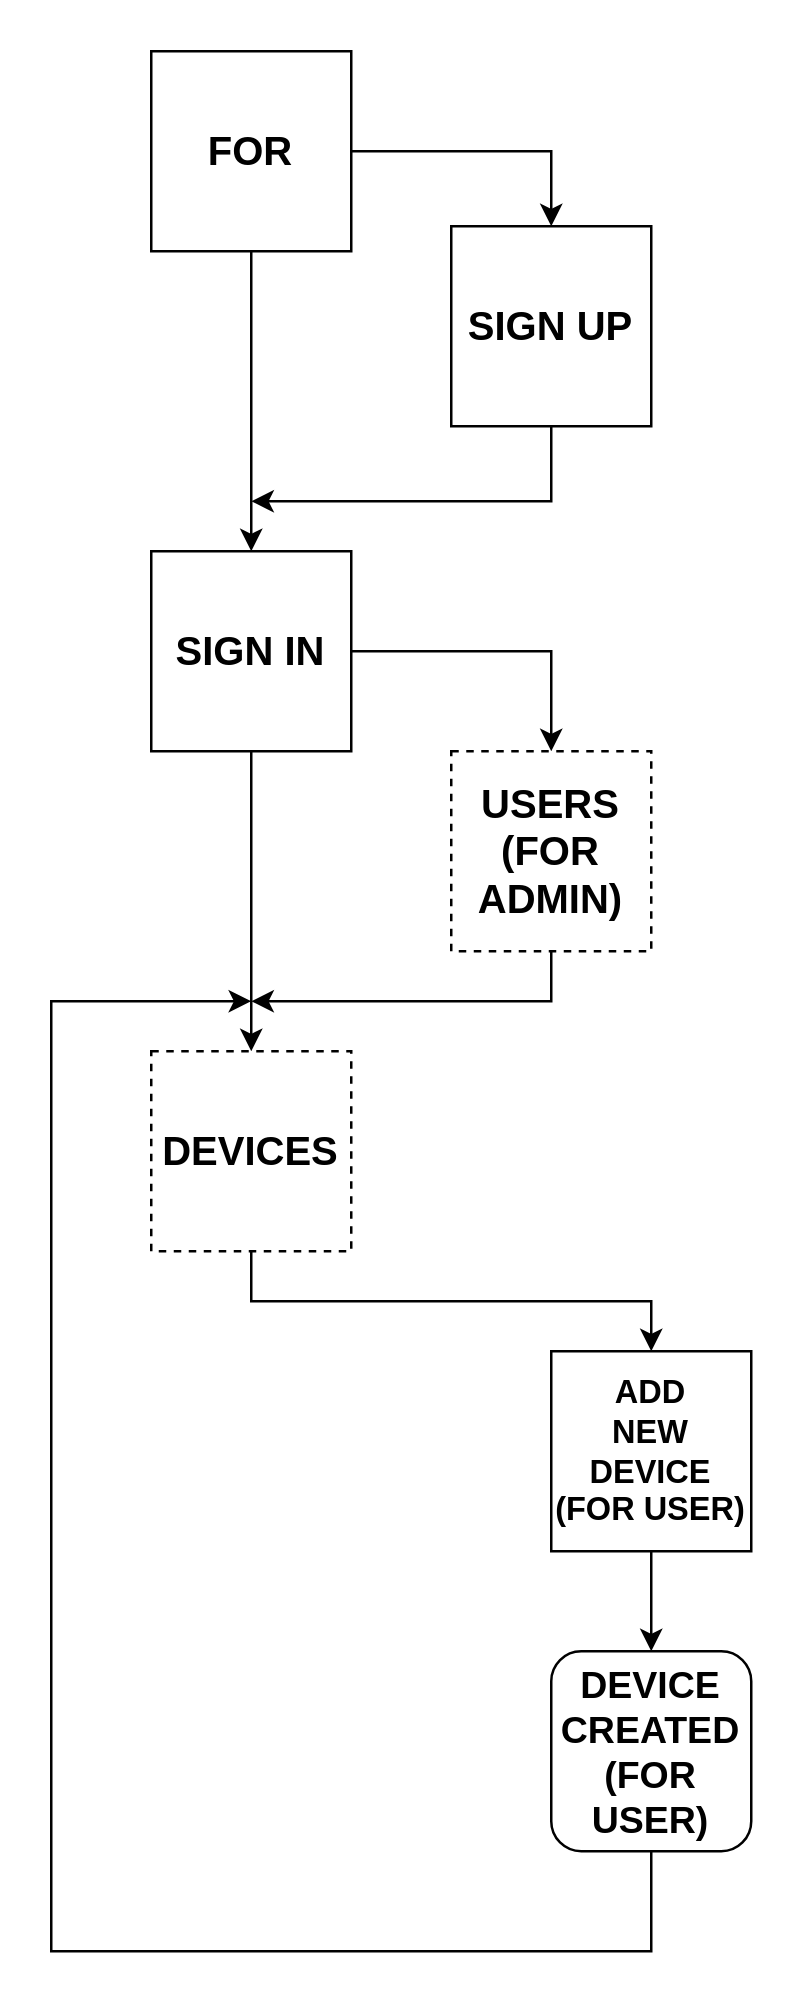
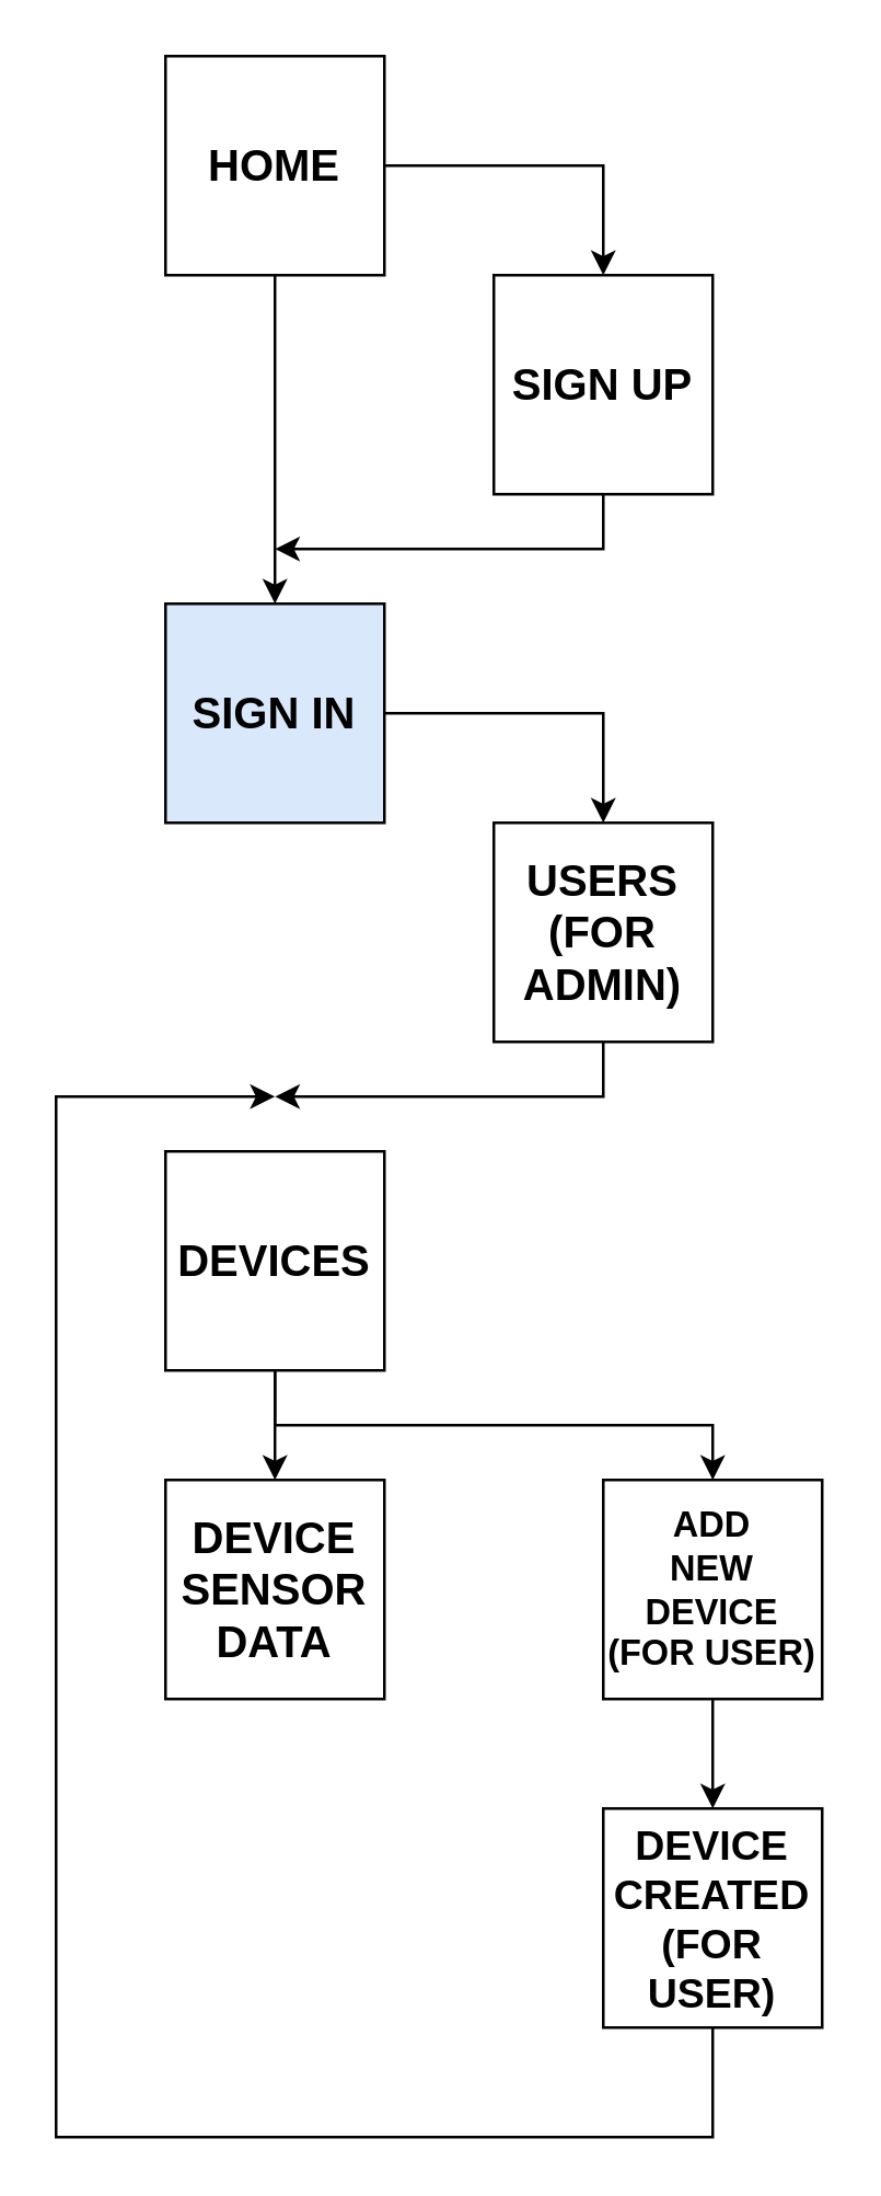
- <mxCell id="4" value="FOR" style="whiteSpace=wrap;html=1;aspect=fixed;fontStyle=1;fontSize=16;" parent="1" vertex="1"><mxGeometry x="60" width="80" height="80" as="geometry" y="20" /></mxCell>
+ <mxCell id="4" value="HOME" style="whiteSpace=wrap;html=1;aspect=fixed;fontStyle=1;fontSize=16;" parent="1" vertex="1"><mxGeometry x="60" width="80" height="80" as="geometry" y="20" /></mxCell>
- <mxCell id="9" value="SIGN UP" style="whiteSpace=wrap;html=1;aspect=fixed;fontStyle=1;fontSize=16;" parent="1" vertex="1"><mxGeometry x="180" y="90" width="80" height="80" as="geometry" /></mxCell>
+ <mxCell id="9" value="SIGN UP" style="whiteSpace=wrap;html=1;aspect=fixed;fontStyle=1;fontSize=16;" parent="1" vertex="1"><mxGeometry x="180" y="100" width="80" height="80" as="geometry" /></mxCell>
- <mxCell id="7" value="SIGN IN" style="whiteSpace=wrap;html=1;aspect=fixed;fontStyle=1;fontSize=16;" parent="1" vertex="1"><mxGeometry x="60" y="220" width="80" height="80" as="geometry" /></mxCell>
+ <mxCell id="7" value="SIGN IN" style="whiteSpace=wrap;html=1;aspect=fixed;fontStyle=1;fontSize=16;fillColor=#dae8fc;" parent="1" vertex="1"><mxGeometry x="60" y="220" width="80" height="80" as="geometry" /></mxCell>
- <mxCell id="19" value="USERS&lt;br&gt;(FOR ADMIN)" style="whiteSpace=wrap;html=1;aspect=fixed;fontStyle=1;fontSize=16;dashed=1;" vertex="1" parent="1"><mxGeometry x="180" y="300" width="80" height="80" as="geometry" /></mxCell>
+ <mxCell id="19" value="USERS&lt;br&gt;(FOR ADMIN)" style="whiteSpace=wrap;html=1;aspect=fixed;fontStyle=1;fontSize=16;" vertex="1" parent="1"><mxGeometry x="180" y="300" width="80" height="80" as="geometry" /></mxCell>
- <mxCell id="5" style="edgeStyle=orthogonalEdgeStyle;rounded=0;orthogonalLoop=1;jettySize=auto;html=1;fontSize=16;" parent="1" source="7" target="12" edge="1"><mxGeometry relative="1" as="geometry" /></mxCell>
- <mxCell id="12" value="DEVICES" style="whiteSpace=wrap;html=1;aspect=fixed;fontStyle=1;fontSize=16;dashed=1;" parent="1" vertex="1"><mxGeometry x="60" y="420" width="80" height="80" as="geometry" /></mxCell>
+ <mxCell id="12" value="DEVICES" style="whiteSpace=wrap;html=1;aspect=fixed;fontStyle=1;fontSize=16;" parent="1" vertex="1"><mxGeometry x="60" y="420" width="80" height="80" as="geometry" /></mxCell>
+ <mxCell id="10" style="edgeStyle=orthogonalEdgeStyle;rounded=0;orthogonalLoop=1;jettySize=auto;html=1;fontSize=16;" parent="1" source="12" target="13" edge="1"><mxGeometry relative="1" as="geometry" /></mxCell>
+ <mxCell id="13" value="DEVICE&lt;br style=&quot;font-size: 16px;&quot;&gt;SENSOR&lt;br style=&quot;font-size: 16px;&quot;&gt;DATA" style="whiteSpace=wrap;html=1;aspect=fixed;fontStyle=1;fontSize=16;" parent="1" vertex="1"><mxGeometry x="60" y="540" width="80" height="80" as="geometry" /></mxCell>
- <mxCell id="17" value="DEVICE&lt;br style=&quot;font-size: 15px;&quot;&gt;CREATED&lt;br style=&quot;font-size: 15px;&quot;&gt;(FOR USER)" style="whiteSpace=wrap;html=1;aspect=fixed;fontStyle=1;fontSize=15;rounded=1;" parent="1" vertex="1"><mxGeometry x="220" y="660" width="80" height="80" as="geometry" /></mxCell>
+ <mxCell id="17" value="DEVICE&lt;br style=&quot;font-size: 15px;&quot;&gt;CREATED&lt;br style=&quot;font-size: 15px;&quot;&gt;(FOR USER)" style="whiteSpace=wrap;html=1;aspect=fixed;fontStyle=1;fontSize=15;" parent="1" vertex="1"><mxGeometry x="220" y="660" width="80" height="80" as="geometry" /></mxCell>
